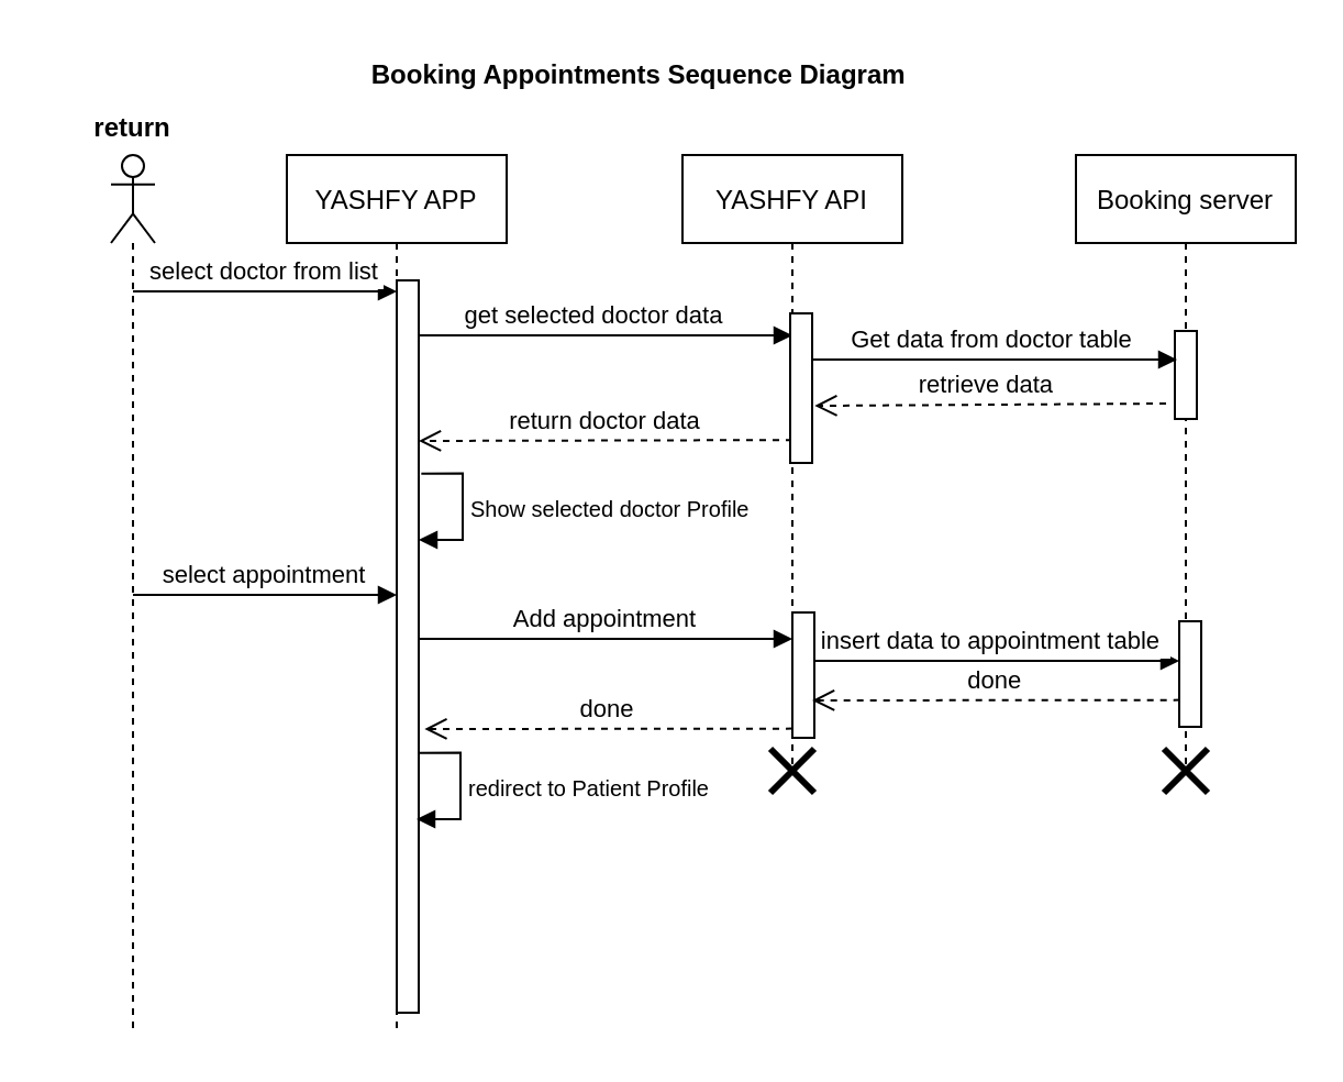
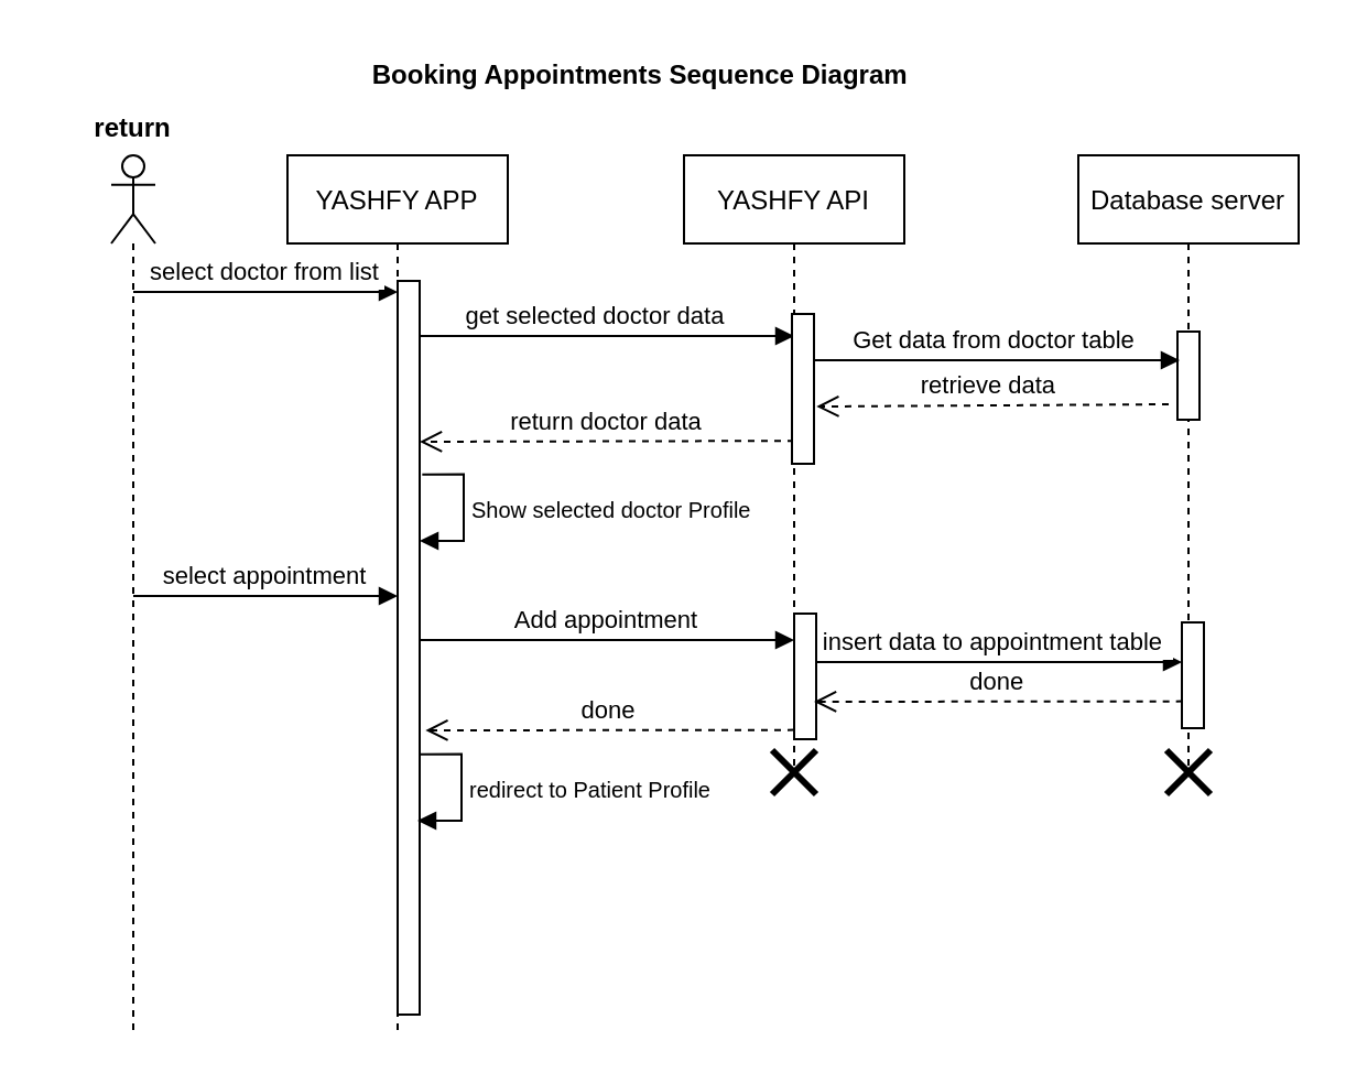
- <mxCell id="9" value="Booking server" style="shape=umlLifeline;perimeter=lifelinePerimeter;container=1;collapsible=0;recursiveResize=0;rounded=0;shadow=0;strokeWidth=1;" parent="1" vertex="1"><mxGeometry x="489" y="70" width="100" height="280" as="geometry" /></mxCell>
+ <mxCell id="9" value="Database server" style="shape=umlLifeline;perimeter=lifelinePerimeter;container=1;collapsible=0;recursiveResize=0;rounded=0;shadow=0;strokeWidth=1;" parent="1" vertex="1"><mxGeometry x="489" y="70" width="100" height="280" as="geometry" /></mxCell>
